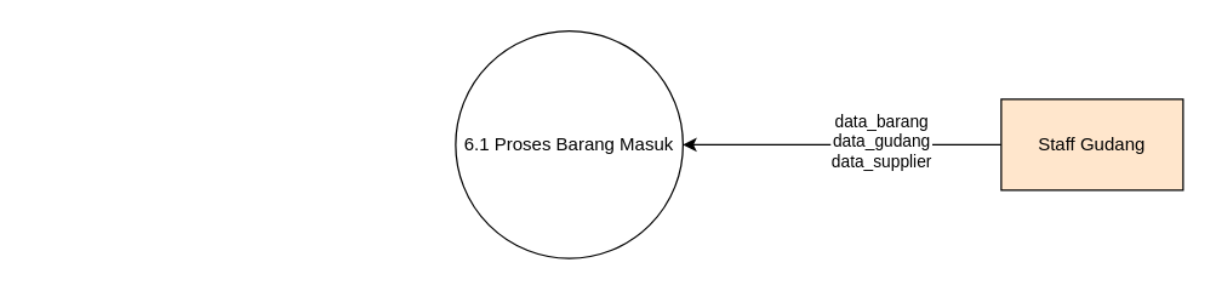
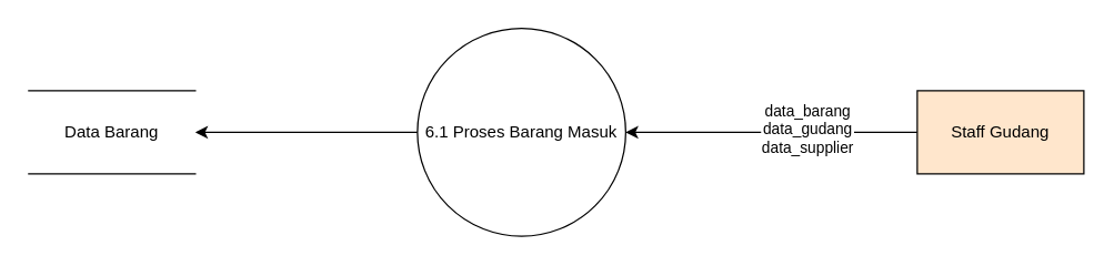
+ <mxCell id="5" value="Data Barang" style="shape=partialRectangle;whiteSpace=wrap;html=1;left=0;right=0;fillColor=none;" parent="1" vertex="1"><mxGeometry x="20" y="65" width="120" height="60" as="geometry" /></mxCell>
+ <mxCell id="6" style="edgeStyle=orthogonalEdgeStyle;rounded=0;orthogonalLoop=1;jettySize=auto;html=1;exitX=0;exitY=0.5;exitDx=0;exitDy=0;entryX=1;entryY=0.5;entryDx=0;entryDy=0;" parent="1" source="7" target="5" edge="1"><mxGeometry relative="1" as="geometry" /></mxCell>
